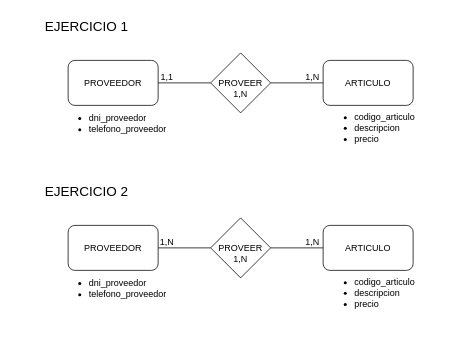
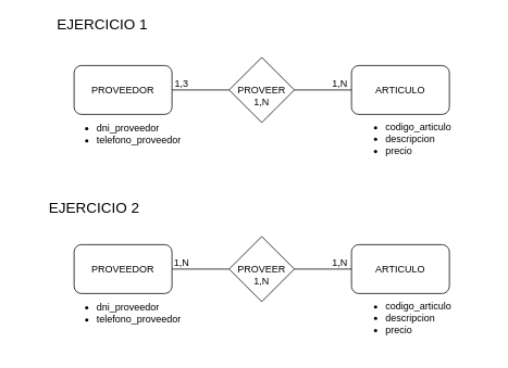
- <mxCell id="12" value="&lt;font style=&quot;font-size: 18px;&quot;&gt;EJERCICIO 1&lt;/font&gt;" style="text;html=1;align=center;verticalAlign=middle;whiteSpace=wrap;rounded=0;" vertex="1" parent="1"><mxGeometry x="20" y="20" width="190" height="30" as="geometry" /></mxCell>
+ <mxCell id="12" value="&lt;font style=&quot;font-size: 18px;&quot;&gt;EJERCICIO 1&lt;/font&gt;" style="text;html=1;align=center;verticalAlign=middle;whiteSpace=wrap;rounded=0;" vertex="1" parent="1"><mxGeometry x="30" y="15" width="190" height="30" as="geometry" /></mxCell>
- <mxCell id="7" value="1,1" style="text;html=1;align=center;verticalAlign=middle;whiteSpace=wrap;rounded=0;" vertex="1" parent="1"><mxGeometry x="192" y="87" width="60" height="30" as="geometry" /></mxCell>
+ <mxCell id="7" value="1,3" style="text;html=1;align=center;verticalAlign=middle;whiteSpace=wrap;rounded=0;" vertex="1" parent="1"><mxGeometry x="192" y="87" width="60" height="30" as="geometry" /></mxCell>
